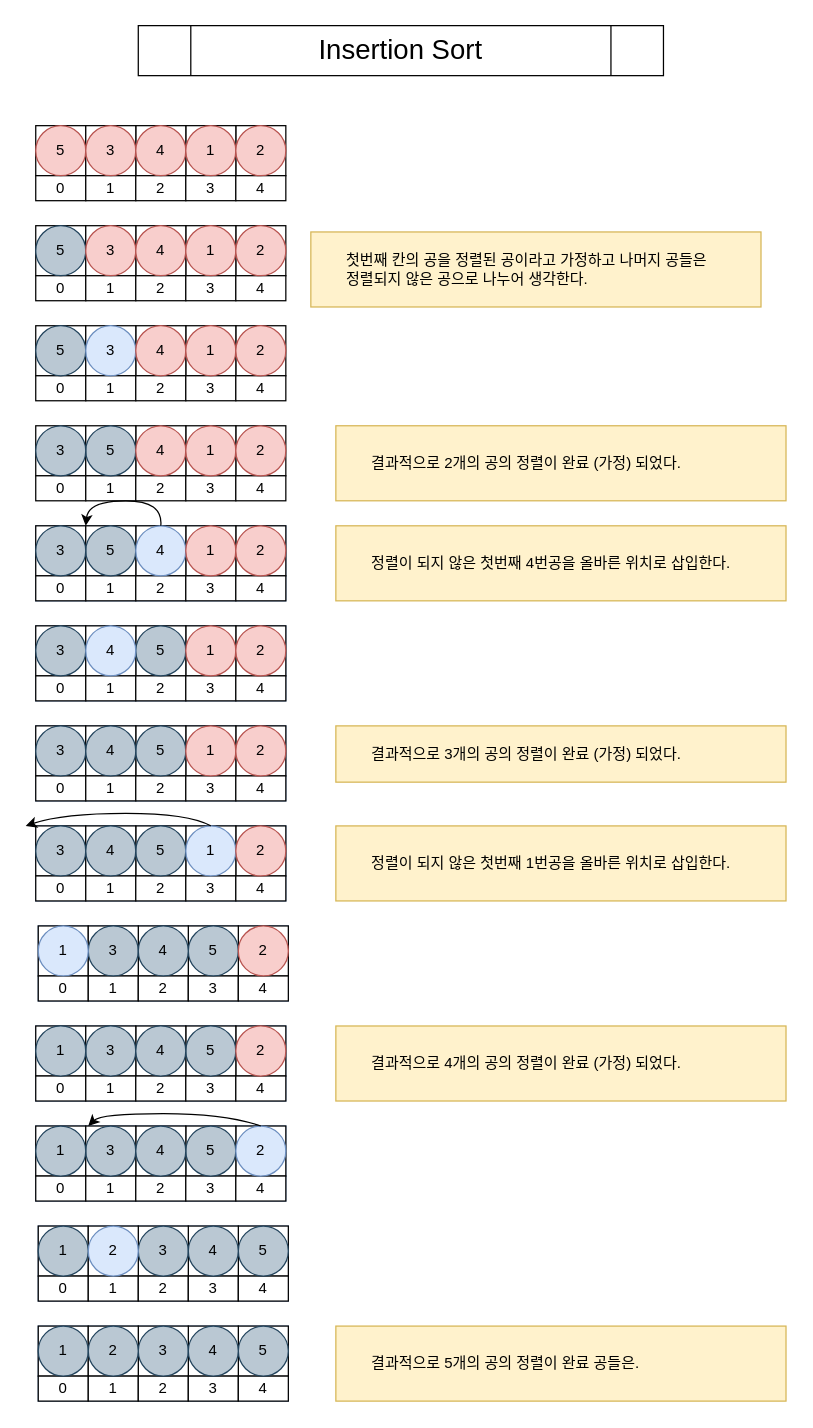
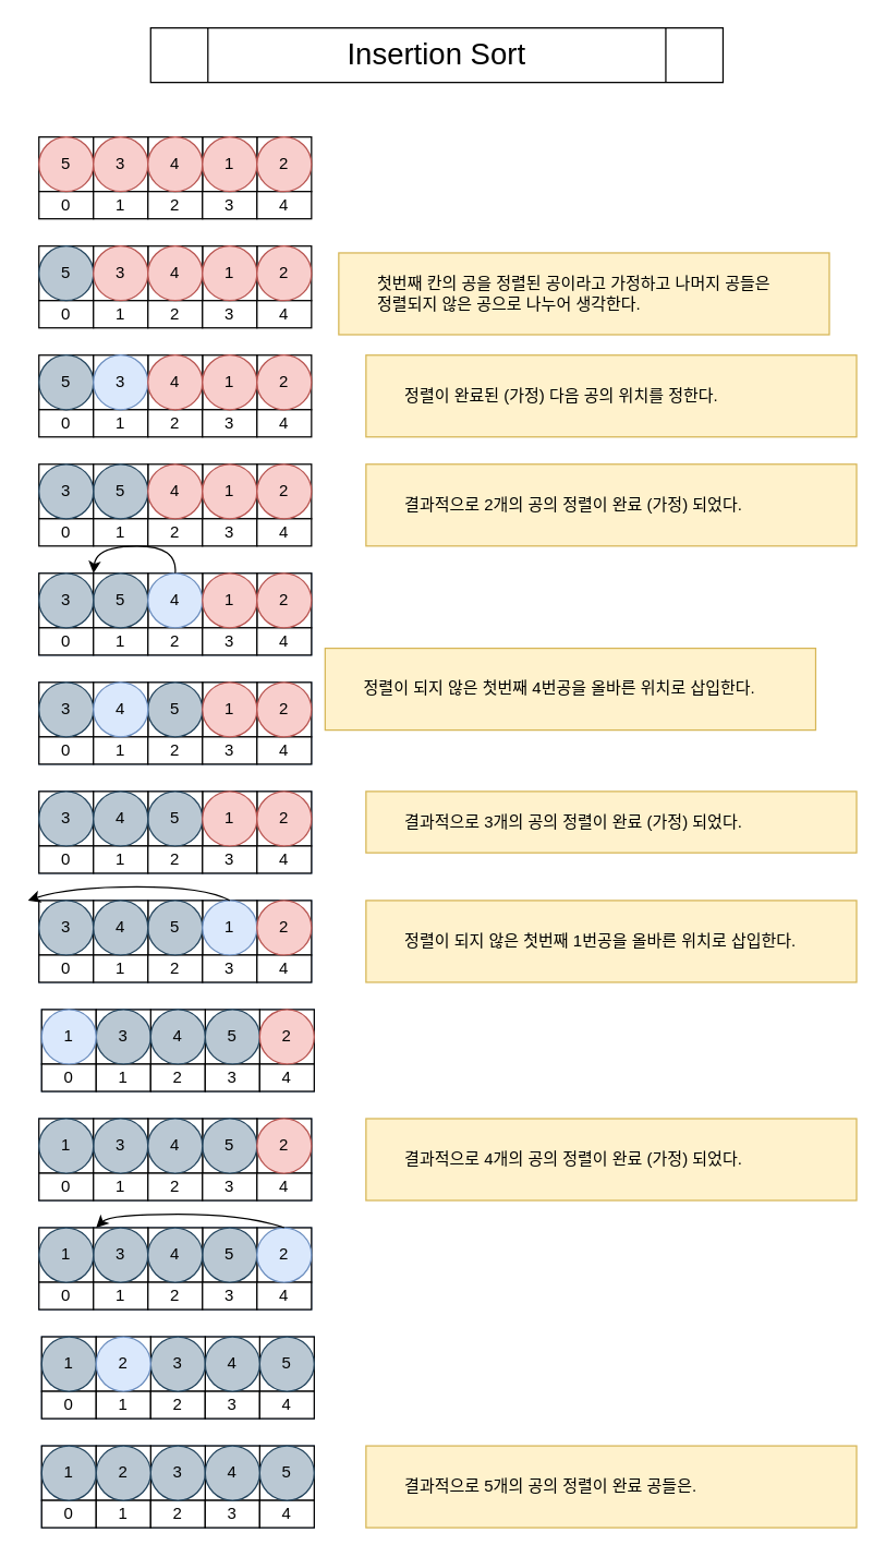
+ <mxCell id="52" value="&lt;div style=&quot;text-align: justify;&quot;&gt;&lt;span style=&quot;background-color: initial; white-space: pre;&quot;&gt;&#09;&lt;/span&gt;정렬이 완료된 (가정) 다음 공의 위치를 정한다.&amp;nbsp;&lt;/div&gt;" style="rounded=0;whiteSpace=wrap;html=1;fillColor=#fff2cc;strokeColor=#d6b656;align=left;" vertex="1" parent="1"><mxGeometry x="268" y="260" width="360" height="60" as="geometry" /></mxCell>
- <mxCell id="87" value="&lt;div style=&quot;text-align: justify;&quot;&gt;&lt;span style=&quot;white-space: pre;&quot;&gt;&#09;&lt;/span&gt;정렬이 되지 않은 첫번째 4번공을 올바른 위치로 삽입한다.&amp;nbsp;&lt;br&gt;&lt;/div&gt;" style="rounded=0;whiteSpace=wrap;html=1;fillColor=#fff2cc;strokeColor=#d6b656;align=left;" vertex="1" parent="1"><mxGeometry x="268" y="420" width="360" height="60" as="geometry" /></mxCell>
+ <mxCell id="87" value="&lt;div style=&quot;text-align: justify;&quot;&gt;&lt;span style=&quot;white-space: pre;&quot;&gt;&#09;&lt;/span&gt;정렬이 되지 않은 첫번째 4번공을 올바른 위치로 삽입한다.&amp;nbsp;&lt;br&gt;&lt;/div&gt;" style="rounded=0;whiteSpace=wrap;html=1;fillColor=#fff2cc;strokeColor=#d6b656;align=left;" vertex="1" parent="1"><mxGeometry x="238" y="475" width="360" height="60" as="geometry" /></mxCell>
